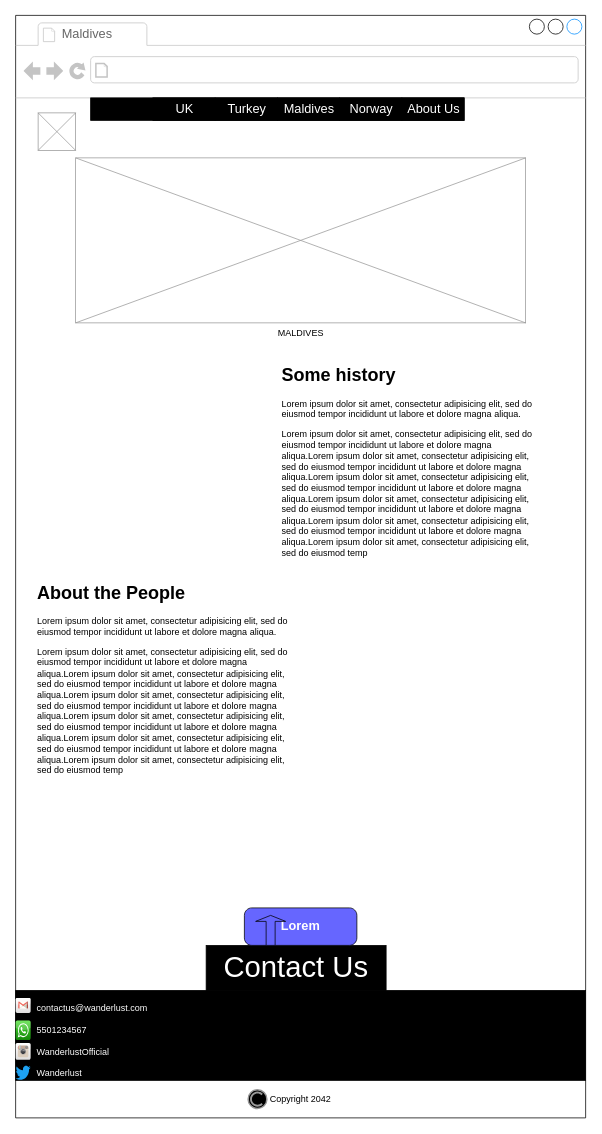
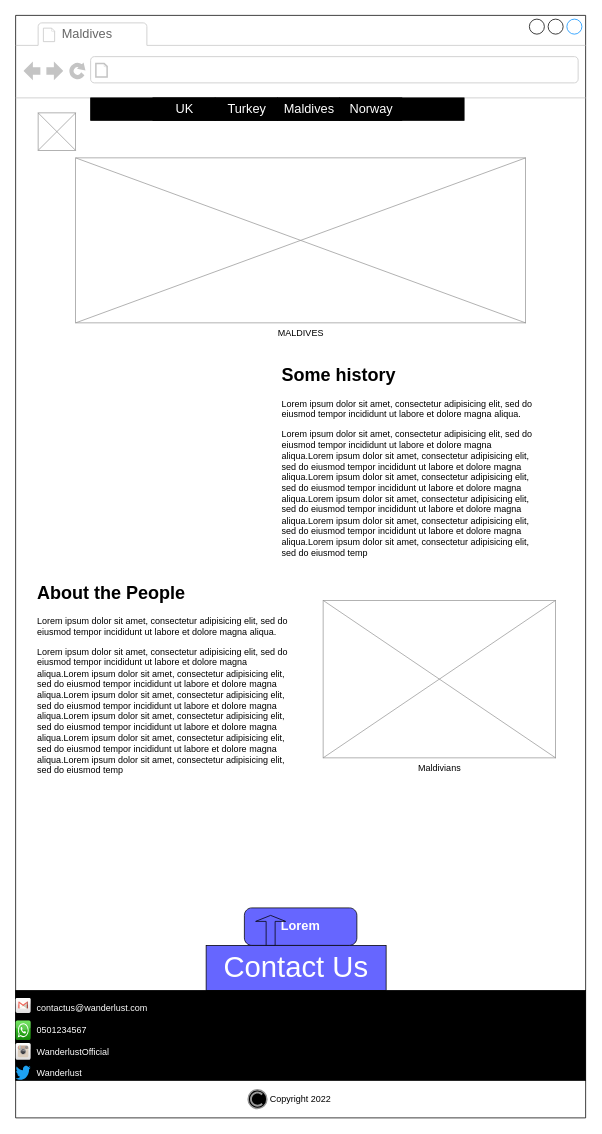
- <mxCell id="12" value="About Us" style="strokeColor=inherit;fillColor=inherit;gradientColor=inherit;strokeWidth=1;shadow=0;dashed=0;align=center;html=1;shape=mxgraph.mockup.forms.rrect;rSize=0;fontSize=17;fontColor=#FFFFFF;" vertex="1" parent="7"><mxGeometry x="415" width="83" height="30" as="geometry" /></mxCell>
+ <mxCell id="22" value="&lt;font color=&quot;#000000&quot;&gt;Maldivians&lt;/font&gt;" style="verticalLabelPosition=bottom;shadow=0;dashed=0;align=center;html=1;verticalAlign=top;strokeWidth=1;shape=mxgraph.mockup.graphics.simpleIcon;strokeColor=#999999;labelBackgroundColor=#FFFFFF;fontSize=12;fontColor=#FFFFFF;fillColor=#FFFFFF;" vertex="1" parent="2"><mxGeometry x="410" y="780" width="310" height="210" as="geometry" /></mxCell>
- <mxCell id="4" value="&lt;font style=&quot;font-size: 39px;&quot;&gt;Contact Us&lt;/font&gt;" style="rounded=0;whiteSpace=wrap;html=1;labelBackgroundColor=none;strokeColor=#000000;fontColor=#FFFFFF;fillColor=#000000;" vertex="1" parent="2"><mxGeometry x="254" y="1240" width="240" height="60" as="geometry" /></mxCell>
+ <mxCell id="4" value="&lt;font style=&quot;font-size: 39px;&quot;&gt;Contact Us&lt;/font&gt;" style="rounded=0;whiteSpace=wrap;html=1;labelBackgroundColor=none;strokeColor=#000000;fontColor=#FFFFFF;fillColor=#6666ff;" vertex="1" parent="2"><mxGeometry x="254" y="1240" width="240" height="60" as="geometry" /></mxCell>
- <mxCell id="16" value="&lt;h1&gt;&lt;span style=&quot;font-size: 12px; font-weight: 400; text-align: center;&quot;&gt;&amp;nbsp; &amp;nbsp; &amp;nbsp; &amp;nbsp;contactus@wanderlust.com&lt;/span&gt;&lt;br style=&quot;font-size: 12px; font-weight: 400; text-align: center;&quot;&gt;&lt;span style=&quot;font-size: 12px; font-weight: 400; text-align: center;&quot;&gt;&amp;nbsp; &amp;nbsp; &amp;nbsp; &amp;nbsp;5501234567&lt;/span&gt;&lt;br style=&quot;font-size: 12px; font-weight: 400; text-align: center;&quot;&gt;&lt;span style=&quot;font-size: 12px; font-weight: 400; text-align: center;&quot;&gt;&amp;nbsp; &amp;nbsp; &amp;nbsp; &amp;nbsp;WanderlustOfficial&lt;/span&gt;&lt;br style=&quot;font-size: 12px; font-weight: 400; text-align: center;&quot;&gt;&lt;span style=&quot;font-size: 12px; font-weight: 400; text-align: center;&quot;&gt;&amp;nbsp; &amp;nbsp; &amp;nbsp; &amp;nbsp;Wanderlust&lt;/span&gt;&lt;br&gt;&lt;/h1&gt;" style="text;html=1;strokeColor=none;fillColor=none;spacing=5;spacingTop=-20;whiteSpace=wrap;overflow=hidden;rounded=0;labelBackgroundColor=none;fontSize=12;fontColor=#FFFFFF;" vertex="1" parent="15"><mxGeometry width="190" height="120" as="geometry" /></mxCell>
+ <mxCell id="16" value="&lt;h1&gt;&lt;span style=&quot;font-size: 12px; font-weight: 400; text-align: center;&quot;&gt;&amp;nbsp; &amp;nbsp; &amp;nbsp; &amp;nbsp;contactus@wanderlust.com&lt;/span&gt;&lt;br style=&quot;font-size: 12px; font-weight: 400; text-align: center;&quot;&gt;&lt;span style=&quot;font-size: 12px; font-weight: 400; text-align: center;&quot;&gt;&amp;nbsp; &amp;nbsp; &amp;nbsp; &amp;nbsp;0501234567&lt;/span&gt;&lt;br style=&quot;font-size: 12px; font-weight: 400; text-align: center;&quot;&gt;&lt;span style=&quot;font-size: 12px; font-weight: 400; text-align: center;&quot;&gt;&amp;nbsp; &amp;nbsp; &amp;nbsp; &amp;nbsp;WanderlustOfficial&lt;/span&gt;&lt;br style=&quot;font-size: 12px; font-weight: 400; text-align: center;&quot;&gt;&lt;span style=&quot;font-size: 12px; font-weight: 400; text-align: center;&quot;&gt;&amp;nbsp; &amp;nbsp; &amp;nbsp; &amp;nbsp;Wanderlust&lt;/span&gt;&lt;br&gt;&lt;/h1&gt;" style="text;html=1;strokeColor=none;fillColor=none;spacing=5;spacingTop=-20;whiteSpace=wrap;overflow=hidden;rounded=0;labelBackgroundColor=none;fontSize=12;fontColor=#FFFFFF;" vertex="1" parent="15"><mxGeometry width="190" height="120" as="geometry" /></mxCell>
- <mxCell id="24" value="Copyright 2042" style="text;html=1;strokeColor=none;fillColor=none;align=center;verticalAlign=middle;whiteSpace=wrap;rounded=0;labelBackgroundColor=none;fontSize=12;fontColor=#000000;" vertex="1" parent="23"><mxGeometry width="140" height="30" as="geometry" /></mxCell>
+ <mxCell id="24" value="Copyright 2022" style="text;html=1;strokeColor=none;fillColor=none;align=center;verticalAlign=middle;whiteSpace=wrap;rounded=0;labelBackgroundColor=none;fontSize=12;fontColor=#000000;" vertex="1" parent="23"><mxGeometry width="140" height="30" as="geometry" /></mxCell>
